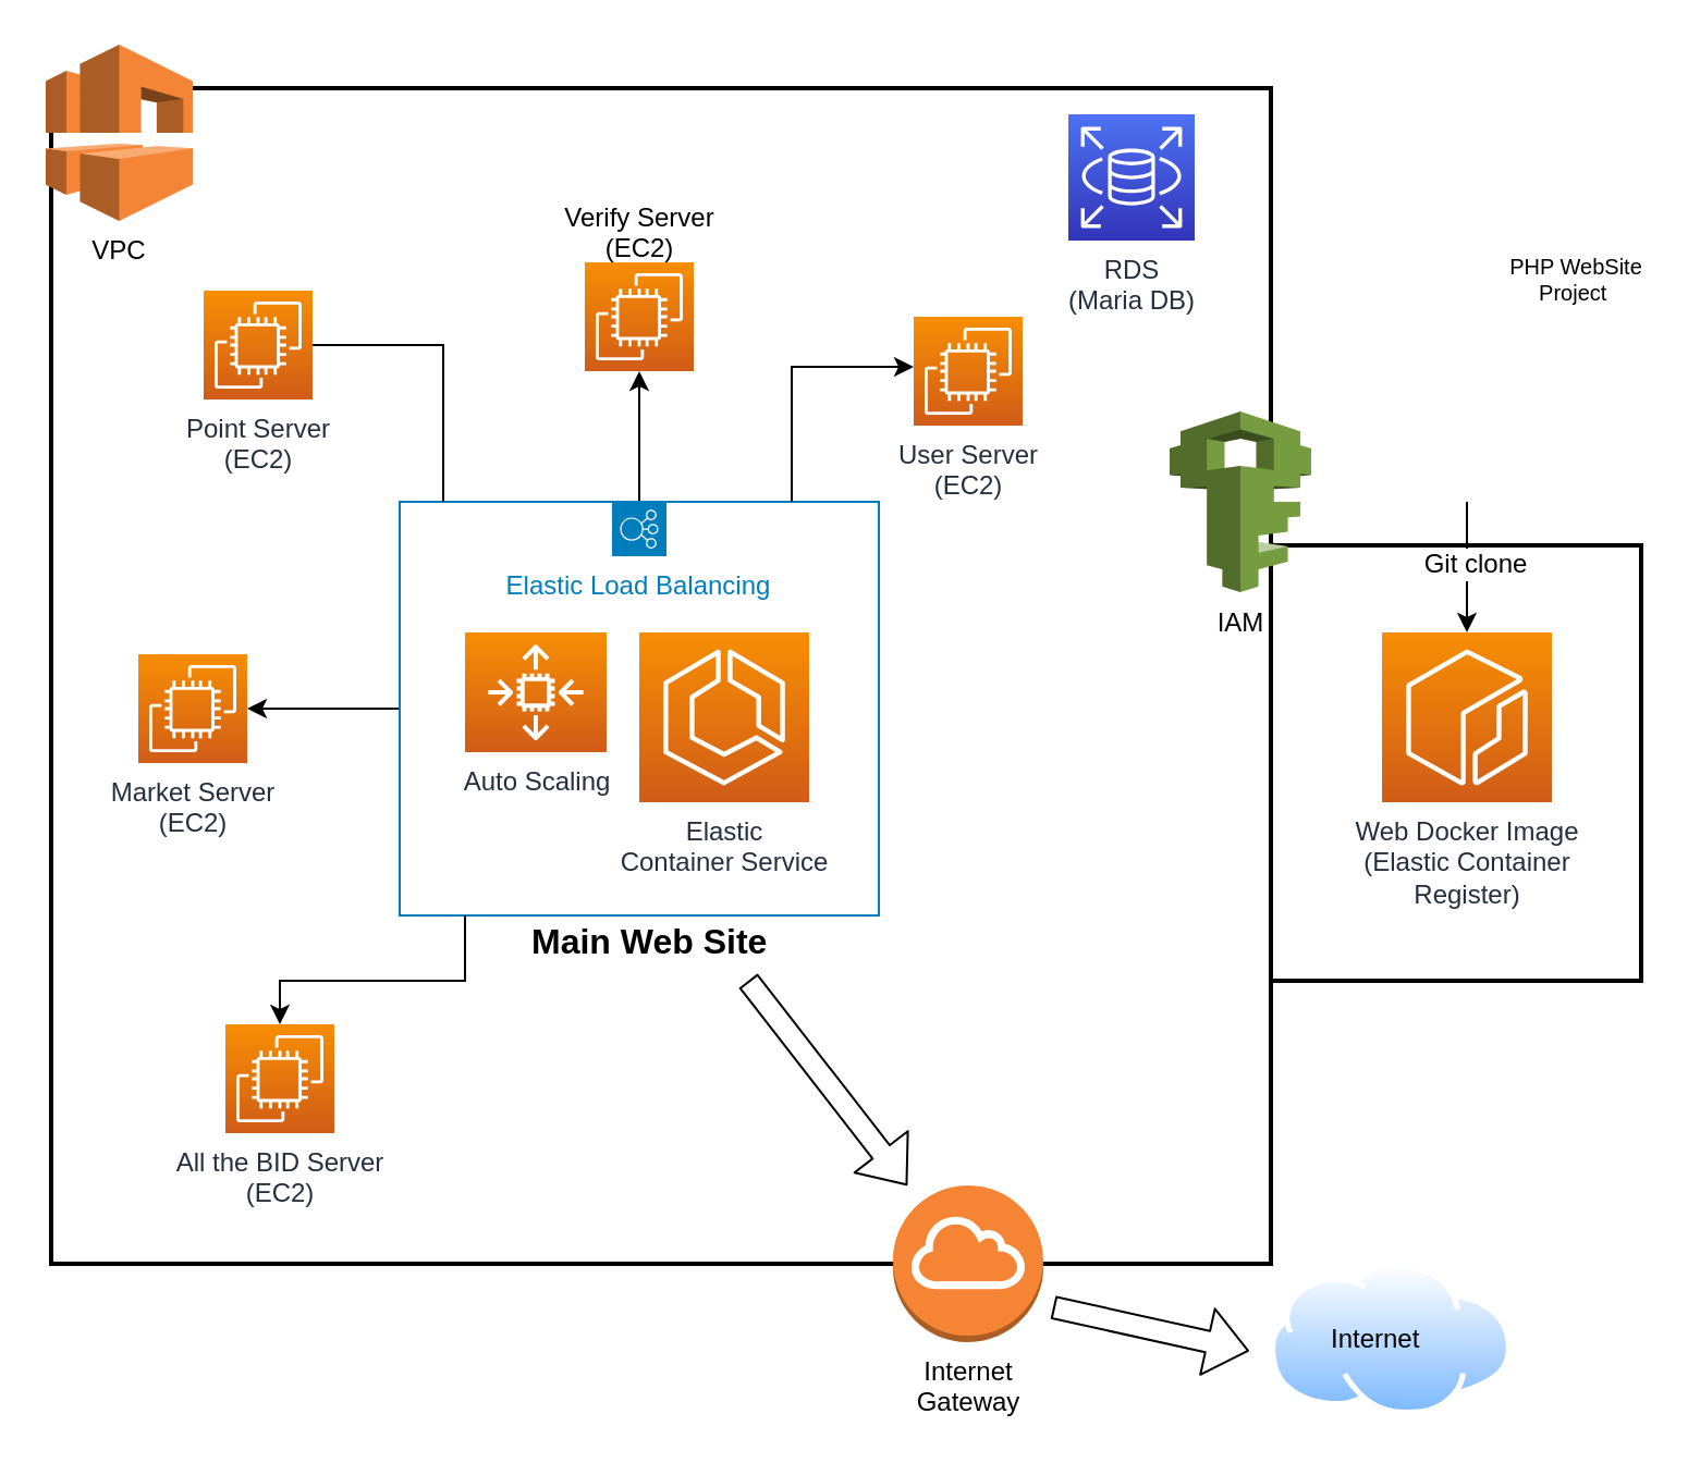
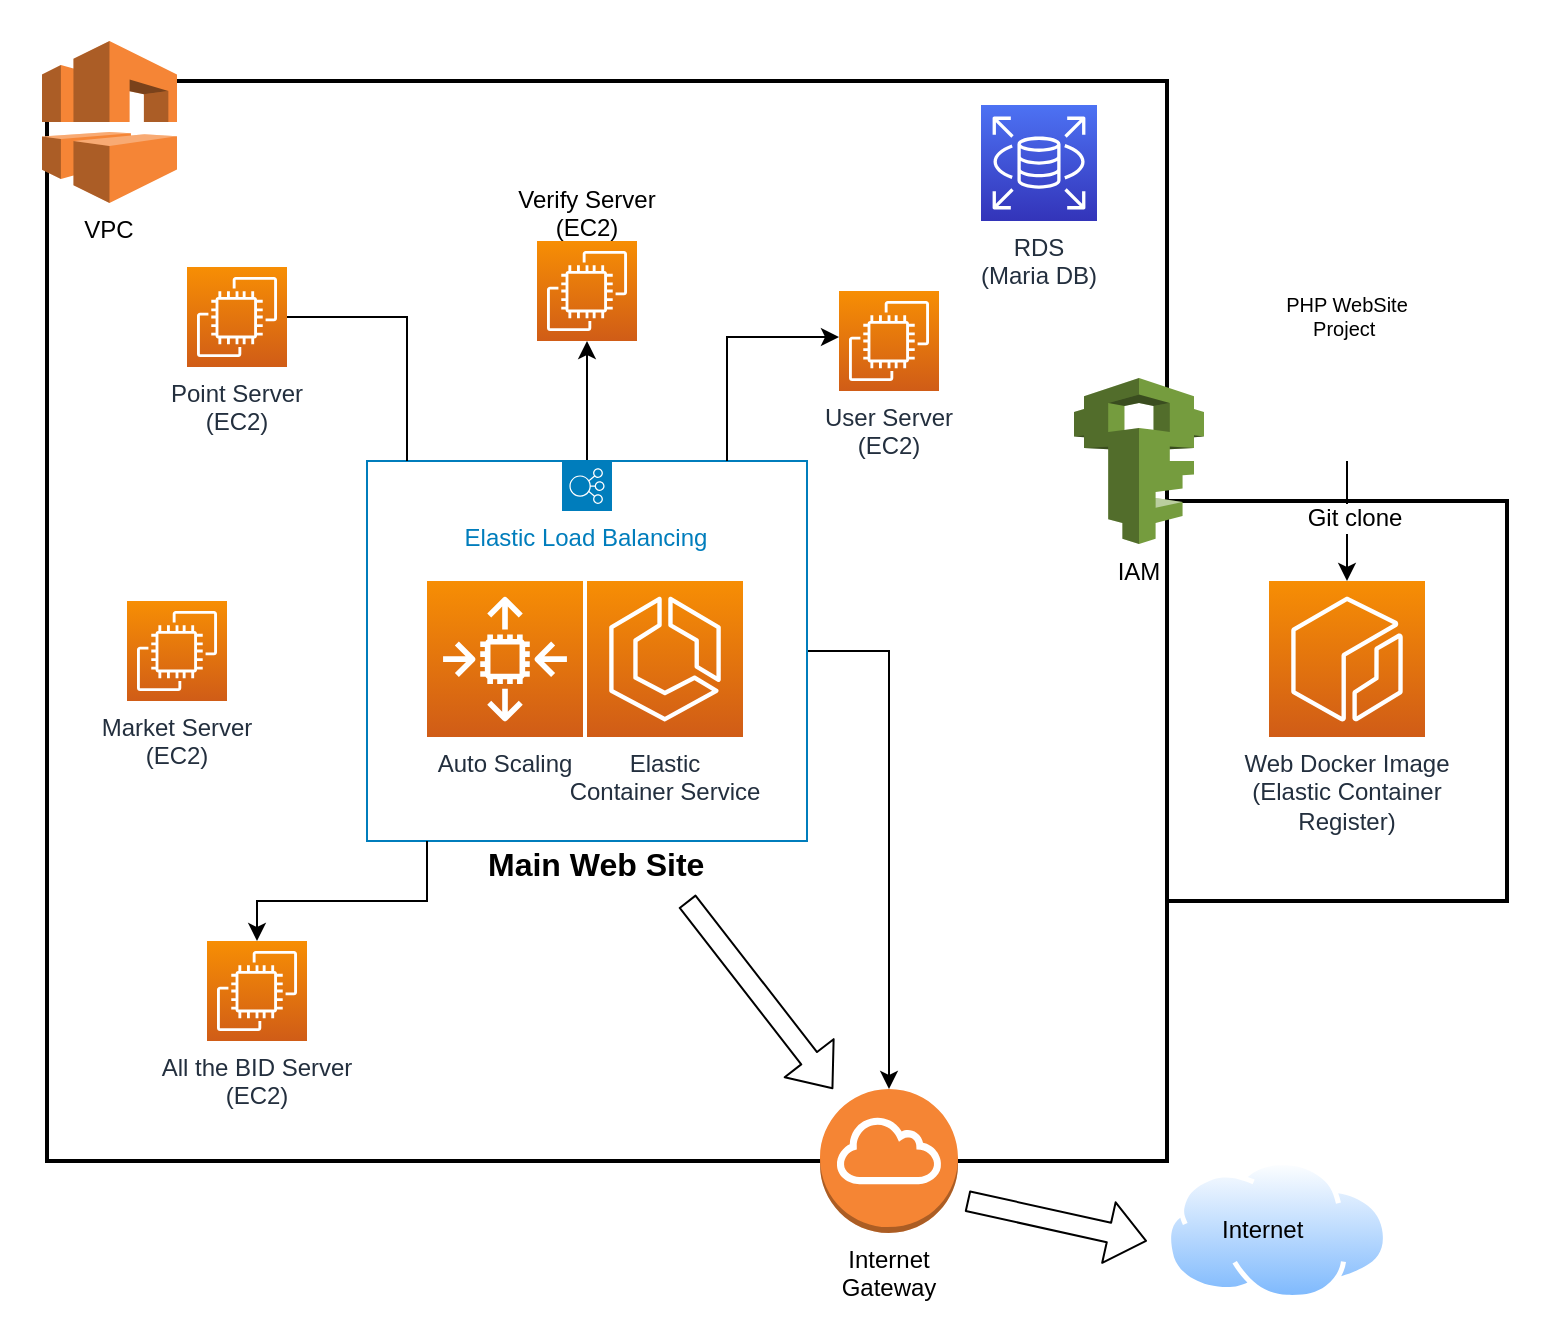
- <mxCell id="31" value="PHP WebSite&lt;br style=&quot;font-size: 10px;&quot;&gt;Project&amp;nbsp;" style="text;html=1;resizable=0;points=[];autosize=1;align=center;verticalAlign=top;spacingTop=-4;fontSize=10;" vertex="1" parent="1"><mxGeometry x="678" y="114" width="90" height="30" as="geometry" /></mxCell>
+ <mxCell id="31" value="PHP WebSite&lt;br style=&quot;font-size: 10px;&quot;&gt;Project&amp;nbsp;" style="text;html=1;resizable=0;points=[];autosize=1;align=center;verticalAlign=top;spacingTop=-4;fontSize=10;" vertex="1" parent="1"><mxGeometry x="628" y="144" width="90" height="30" as="geometry" /></mxCell>
- <mxCell id="8" value="Auto Scaling" style="outlineConnect=0;fontColor=#232F3E;gradientColor=#F78E04;gradientDirection=north;fillColor=#D05C17;strokeColor=#ffffff;dashed=0;verticalLabelPosition=bottom;verticalAlign=top;align=center;html=1;fontSize=12;fontStyle=0;aspect=fixed;shape=mxgraph.aws4.resourceIcon;resIcon=mxgraph.aws4.auto_scaling2;" vertex="1" parent="1"><mxGeometry x="213" y="290" width="65" height="55" as="geometry" /></mxCell>
+ <mxCell id="8" value="Auto Scaling" style="outlineConnect=0;fontColor=#232F3E;gradientColor=#F78E04;gradientDirection=north;fillColor=#D05C17;strokeColor=#ffffff;dashed=0;verticalLabelPosition=bottom;verticalAlign=top;align=center;html=1;fontSize=12;fontStyle=0;aspect=fixed;shape=mxgraph.aws4.resourceIcon;resIcon=mxgraph.aws4.auto_scaling2;" vertex="1" parent="1"><mxGeometry x="213" y="290" width="78" height="78" as="geometry" /></mxCell>
- <mxCell id="15" value="" style="edgeStyle=orthogonalEdgeStyle;rounded=0;orthogonalLoop=1;jettySize=auto;html=1;fontSize=16;" edge="1" parent="1" source="17" target="21"><mxGeometry relative="1" as="geometry" /></mxCell>
+ <mxCell id="15" value="" style="edgeStyle=orthogonalEdgeStyle;rounded=0;orthogonalLoop=1;jettySize=auto;html=1;fontSize=16;" edge="1" parent="1" source="17" target="27"><mxGeometry relative="1" as="geometry" /></mxCell>
